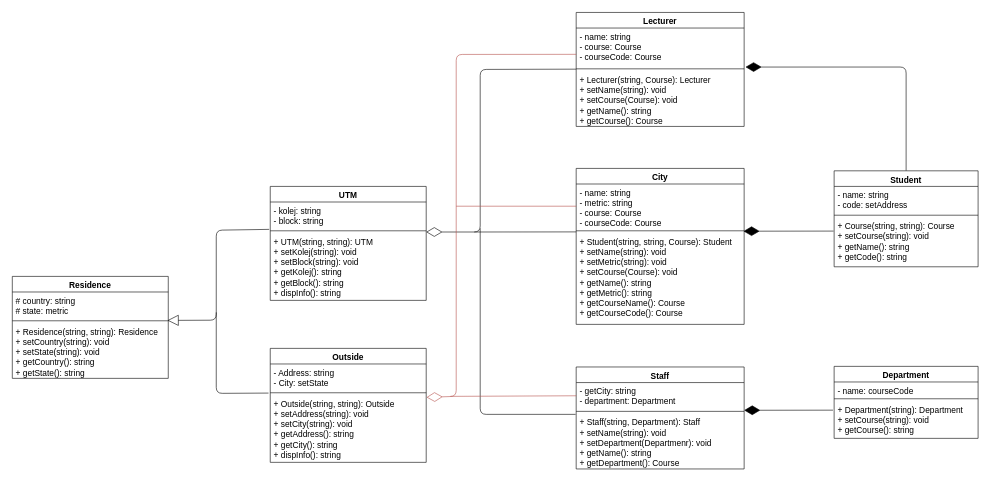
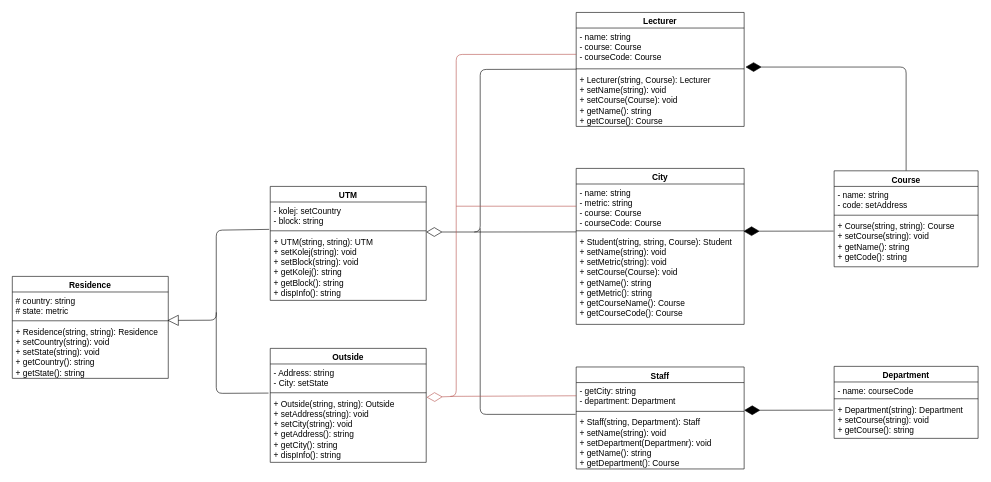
- <mxCell id="9" value="Student" style="swimlane;fontStyle=1;align=center;verticalAlign=top;childLayout=stackLayout;horizontal=1;startSize=26;horizontalStack=0;resizeParent=1;resizeParentMax=0;resizeLast=0;collapsible=1;marginBottom=0;fontSize=14;" vertex="1" parent="1"><mxGeometry x="1390" y="284" width="240" height="160" as="geometry" /></mxCell>
+ <mxCell id="9" value="Course" style="swimlane;fontStyle=1;align=center;verticalAlign=top;childLayout=stackLayout;horizontal=1;startSize=26;horizontalStack=0;resizeParent=1;resizeParentMax=0;resizeLast=0;collapsible=1;marginBottom=0;fontSize=14;" vertex="1" parent="1"><mxGeometry x="1390" y="284" width="240" height="160" as="geometry" /></mxCell>
- <mxCell id="26" value="- kolej: string&#10;- block: string" style="text;strokeColor=none;fillColor=none;align=left;verticalAlign=top;spacingLeft=4;spacingRight=4;overflow=hidden;rotatable=0;points=[[0,0.5],[1,0.5]];portConstraint=eastwest;fontSize=14;" vertex="1" parent="25"><mxGeometry y="26" width="260" height="44" as="geometry" /></mxCell>
+ <mxCell id="26" value="- kolej: setCountry&#10;- block: string" style="text;strokeColor=none;fillColor=none;align=left;verticalAlign=top;spacingLeft=4;spacingRight=4;overflow=hidden;rotatable=0;points=[[0,0.5],[1,0.5]];portConstraint=eastwest;fontSize=14;" vertex="1" parent="25"><mxGeometry y="26" width="260" height="44" as="geometry" /></mxCell>
